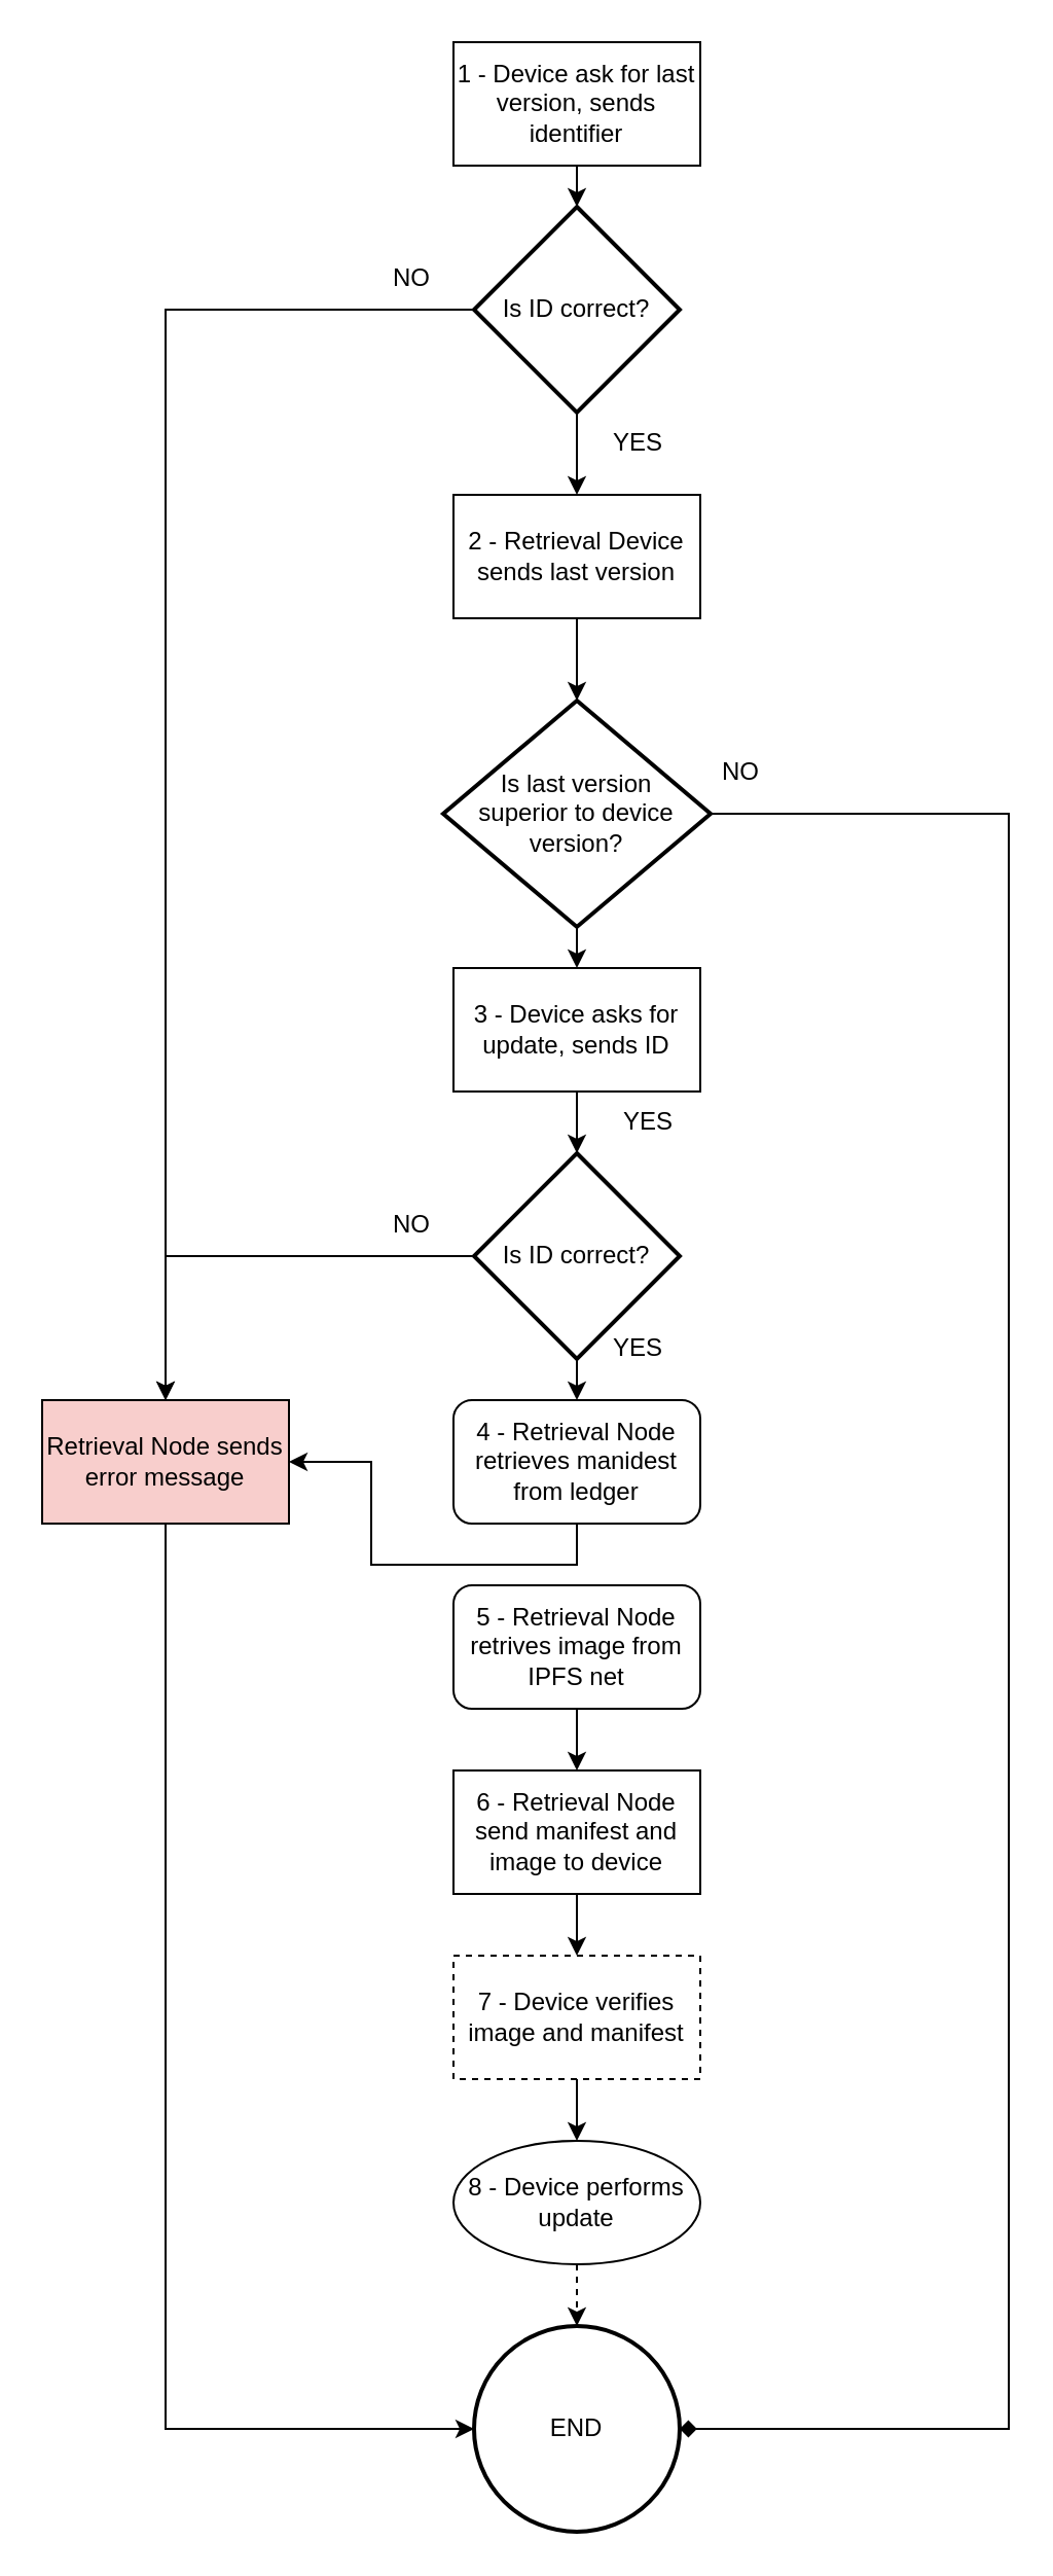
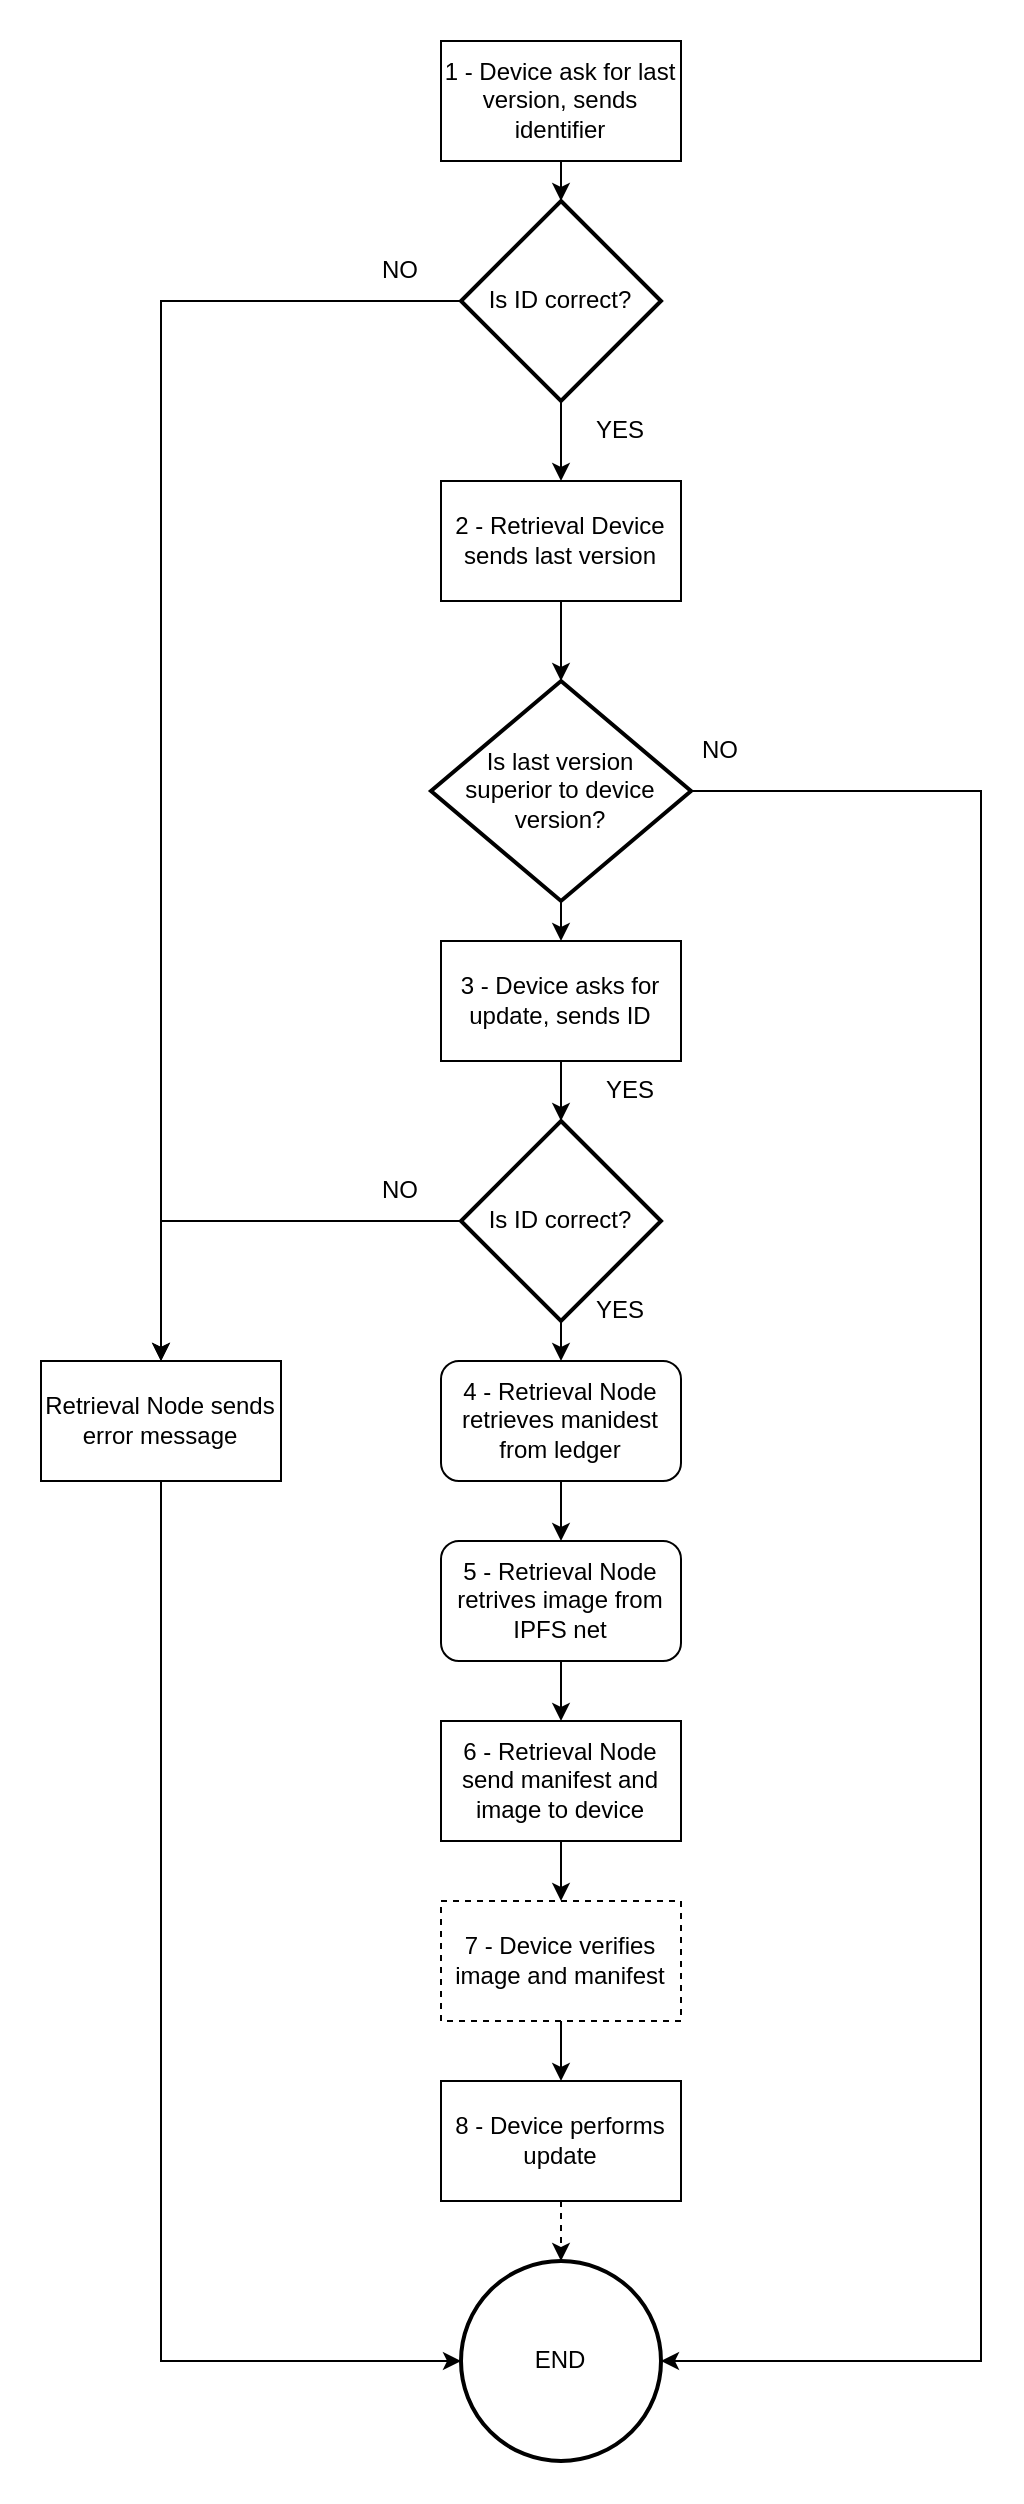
- <mxCell id="14" value="Retrieval Node sends error message" style="rounded=0;whiteSpace=wrap;html=1;fillColor=#f8cecc;" vertex="1" parent="1"><mxGeometry x="20" y="680" width="120" height="60" as="geometry" /></mxCell>
+ <mxCell id="14" value="Retrieval Node sends error message" style="rounded=0;whiteSpace=wrap;html=1;" vertex="1" parent="1"><mxGeometry x="20" y="680" width="120" height="60" as="geometry" /></mxCell>
- <mxCell id="18" style="edgeStyle=orthogonalEdgeStyle;rounded=0;orthogonalLoop=1;jettySize=auto;html=1;exitX=0.5;exitY=1;exitDx=0;exitDy=0;" edge="1" parent="1" source="19" target="14"><mxGeometry relative="1" as="geometry" /></mxCell>
+ <mxCell id="18" style="edgeStyle=orthogonalEdgeStyle;rounded=0;orthogonalLoop=1;jettySize=auto;html=1;exitX=0.5;exitY=1;exitDx=0;exitDy=0;" edge="1" parent="1" source="19" target="26"><mxGeometry relative="1" as="geometry" /></mxCell>
- <mxCell id="32" value="8 - Device performs update" style="ellipse;whiteSpace=wrap;html=1;" vertex="1" parent="1"><mxGeometry x="220" y="1040" width="120" height="60" as="geometry" /></mxCell>
+ <mxCell id="32" value="8 - Device performs update" style="rounded=0;whiteSpace=wrap;html=1;" vertex="1" parent="1"><mxGeometry x="220" y="1040" width="120" height="60" as="geometry" /></mxCell>
- <mxCell id="10" style="edgeStyle=orthogonalEdgeStyle;rounded=0;orthogonalLoop=1;jettySize=auto;html=1;exitX=1;exitY=0.5;exitDx=0;exitDy=0;exitPerimeter=0;entryX=1;entryY=0.5;entryDx=0;entryDy=0;entryPerimeter=0;endArrow=diamond;" edge="1" parent="1" source="11" target="33"><mxGeometry relative="1" as="geometry"><Array as="points"><mxPoint x="490" y="395" /><mxPoint x="490" y="1180" /></Array></mxGeometry></mxCell>
+ <mxCell id="10" style="edgeStyle=orthogonalEdgeStyle;rounded=0;orthogonalLoop=1;jettySize=auto;html=1;exitX=1;exitY=0.5;exitDx=0;exitDy=0;exitPerimeter=0;entryX=1;entryY=0.5;entryDx=0;entryDy=0;entryPerimeter=0;" edge="1" parent="1" source="11" target="33"><mxGeometry relative="1" as="geometry"><Array as="points"><mxPoint x="490" y="395" /><mxPoint x="490" y="1180" /></Array></mxGeometry></mxCell>
